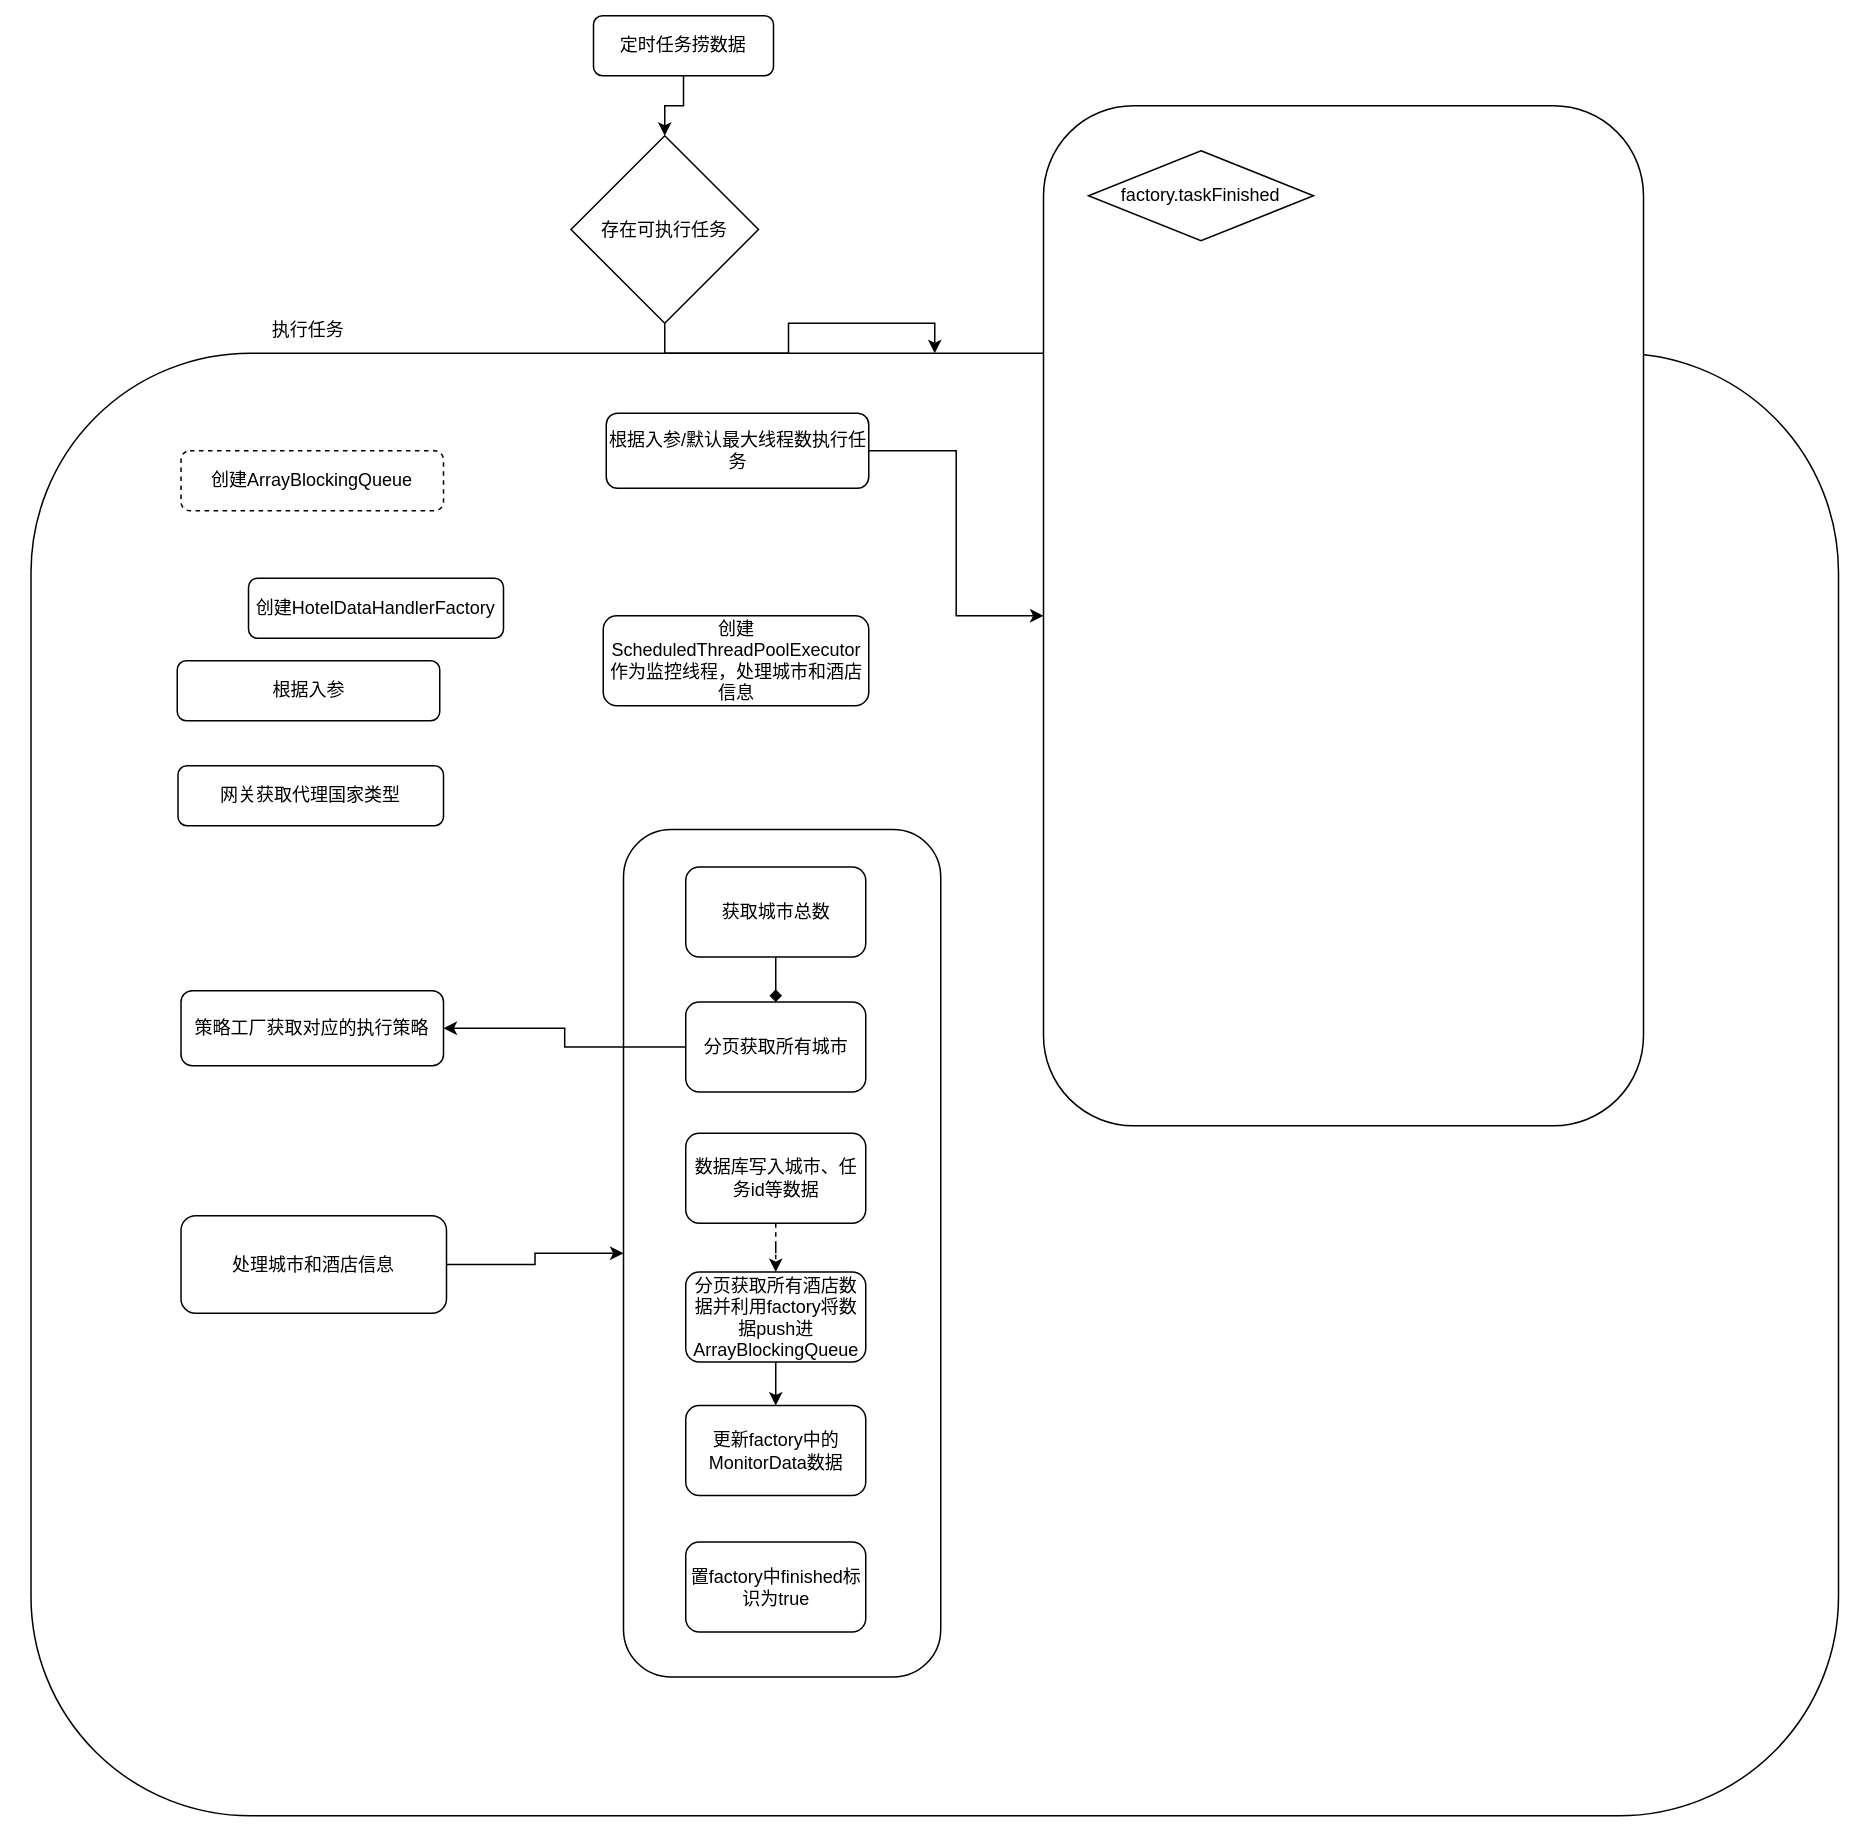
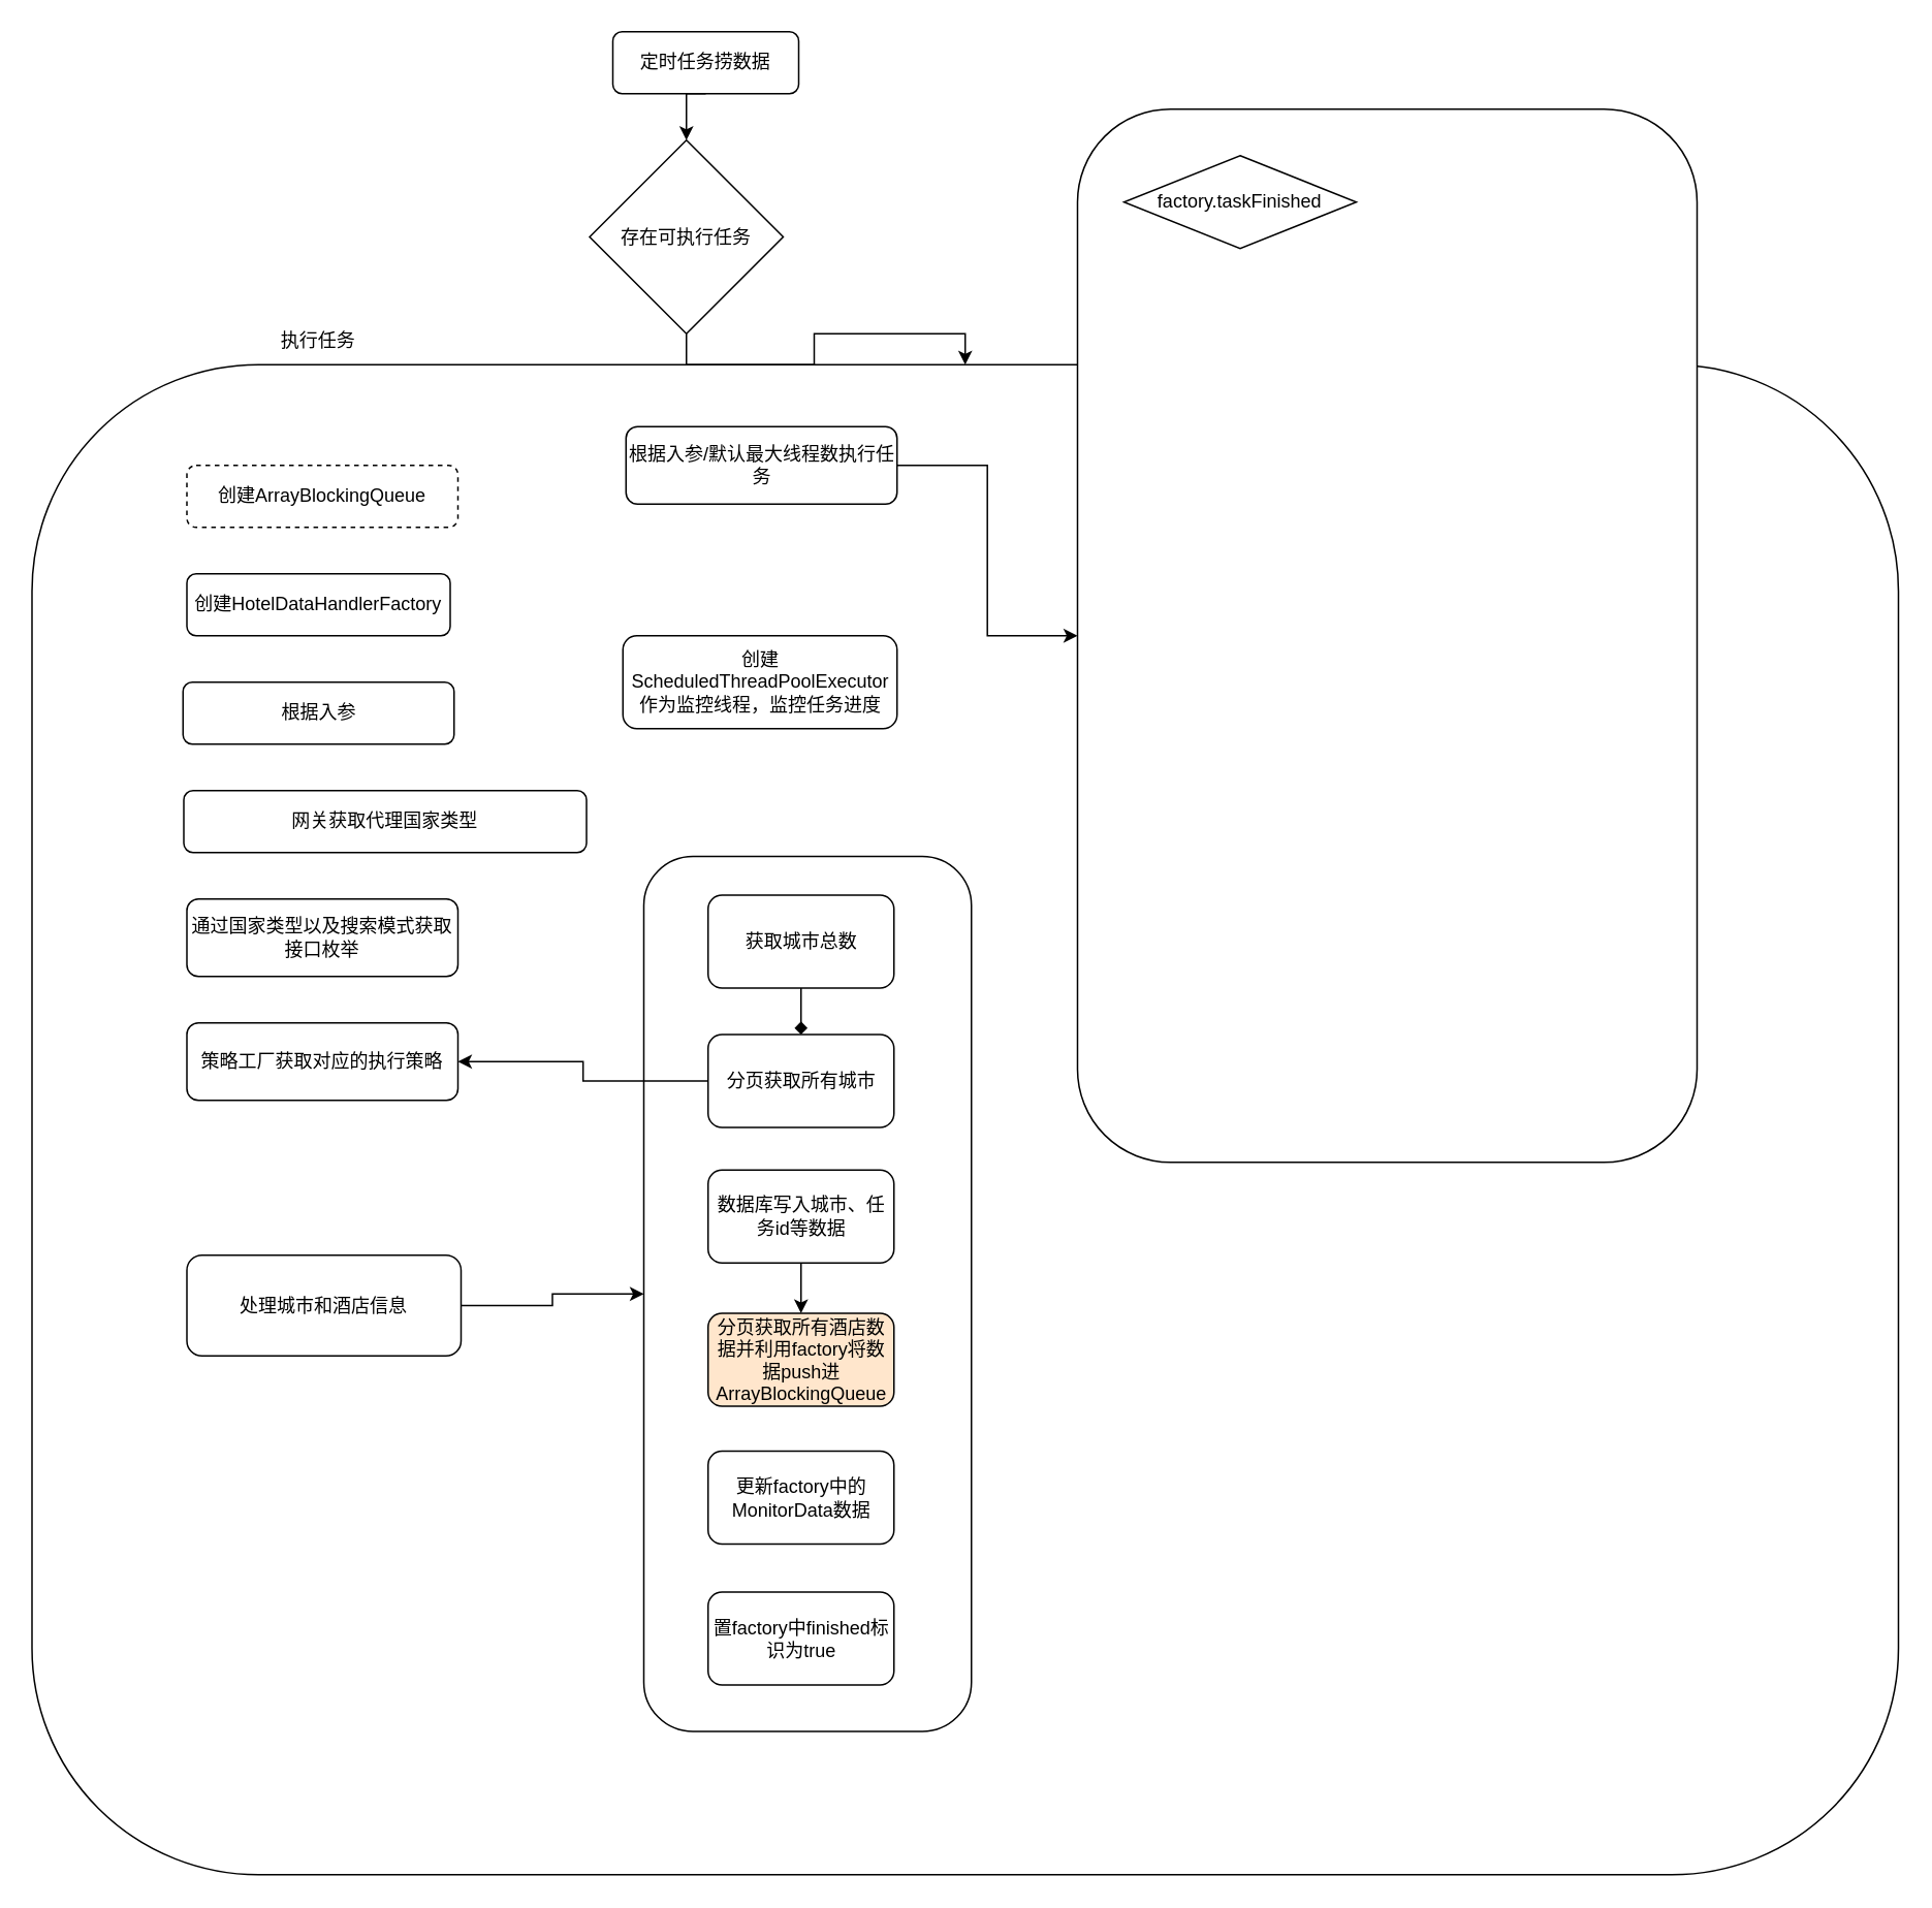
- <mxCell id="3" value="定时任务捞数据" style="rounded=1;whiteSpace=wrap;html=1;fontSize=12;glass=0;strokeWidth=1;shadow=0;" parent="1" vertex="1"><mxGeometry x="395" y="10" width="120" height="40" as="geometry" /></mxCell>
+ <mxCell id="3" value="定时任务捞数据" style="rounded=1;whiteSpace=wrap;html=1;fontSize=12;glass=0;strokeWidth=1;shadow=0;" parent="1" vertex="1"><mxGeometry x="395" y="20" width="120" height="40" as="geometry" /></mxCell>
- <mxCell id="9" value="创建HotelDataHandlerFactory" style="rounded=1;whiteSpace=wrap;html=1;" vertex="1" parent="1"><mxGeometry x="165" y="385" width="170" height="40" as="geometry" /></mxCell>
+ <mxCell id="9" value="创建HotelDataHandlerFactory" style="rounded=1;whiteSpace=wrap;html=1;" vertex="1" parent="1"><mxGeometry x="120" y="370" width="170" height="40" as="geometry" /></mxCell>
- <mxCell id="17" value="创建ScheduledThreadPoolExecutor作为监控线程，处理城市和酒店信息" style="rounded=1;whiteSpace=wrap;html=1;" vertex="1" parent="1"><mxGeometry x="401.5" y="410" width="177" height="60" as="geometry" /></mxCell>
+ <mxCell id="17" value="创建ScheduledThreadPoolExecutor作为监控线程，监控任务进度" style="rounded=1;whiteSpace=wrap;html=1;" vertex="1" parent="1"><mxGeometry x="401.5" y="410" width="177" height="60" as="geometry" /></mxCell>
- <mxCell id="12" value="网关获取代理国家类型" style="rounded=1;whiteSpace=wrap;html=1;" vertex="1" parent="1"><mxGeometry x="118" y="510" width="177" height="40" as="geometry" /></mxCell>
+ <mxCell id="12" value="网关获取代理国家类型" style="rounded=1;whiteSpace=wrap;html=1;" vertex="1" parent="1"><mxGeometry x="118" y="510" width="260" height="40" as="geometry" /></mxCell>
+ <mxCell id="13" value="通过国家类型以及搜索模式获取接口枚举" style="rounded=1;whiteSpace=wrap;html=1;" vertex="1" parent="1"><mxGeometry x="120" y="580" width="175" height="50" as="geometry" /></mxCell>
- <mxCell id="26" value="" style="edgeStyle=orthogonalEdgeStyle;rounded=0;orthogonalLoop=1;jettySize=auto;html=1;dashed=1;" edge="1" parent="1" source="27" target="29"><mxGeometry relative="1" as="geometry" /></mxCell>
+ <mxCell id="26" value="" style="edgeStyle=orthogonalEdgeStyle;rounded=0;orthogonalLoop=1;jettySize=auto;html=1;" edge="1" parent="1" source="27" target="29"><mxGeometry relative="1" as="geometry" /></mxCell>
- <mxCell id="29" value="分页获取所有酒店数据并利用factory将数据push进ArrayBlockingQueue" style="whiteSpace=wrap;html=1;rounded=1;" vertex="1" parent="1"><mxGeometry x="456.5" y="847.5" width="120" height="60" as="geometry" /></mxCell>
+ <mxCell id="29" value="分页获取所有酒店数据并利用factory将数据push进ArrayBlockingQueue" style="whiteSpace=wrap;html=1;rounded=1;fillColor=#ffe6cc;" vertex="1" parent="1"><mxGeometry x="456.5" y="847.5" width="120" height="60" as="geometry" /></mxCell>
- <mxCell id="28" value="" style="edgeStyle=orthogonalEdgeStyle;rounded=0;orthogonalLoop=1;jettySize=auto;html=1;" edge="1" parent="1" source="29" target="30"><mxGeometry relative="1" as="geometry" /></mxCell>
